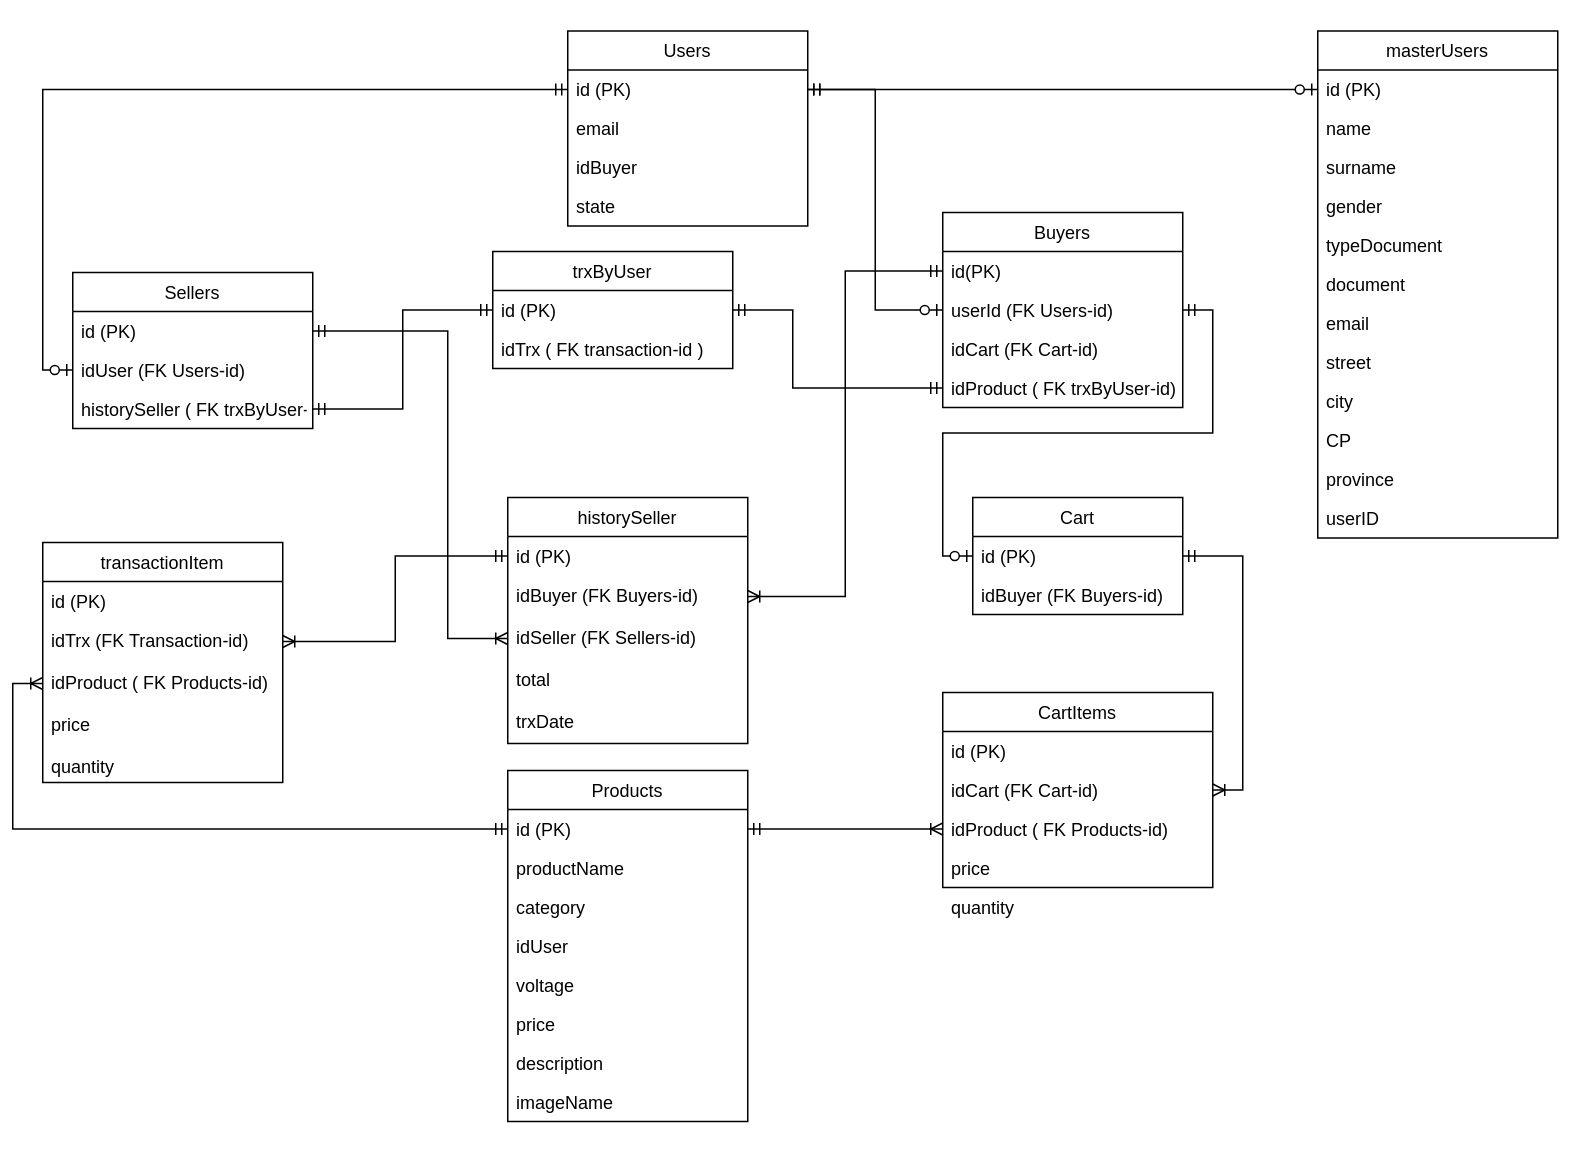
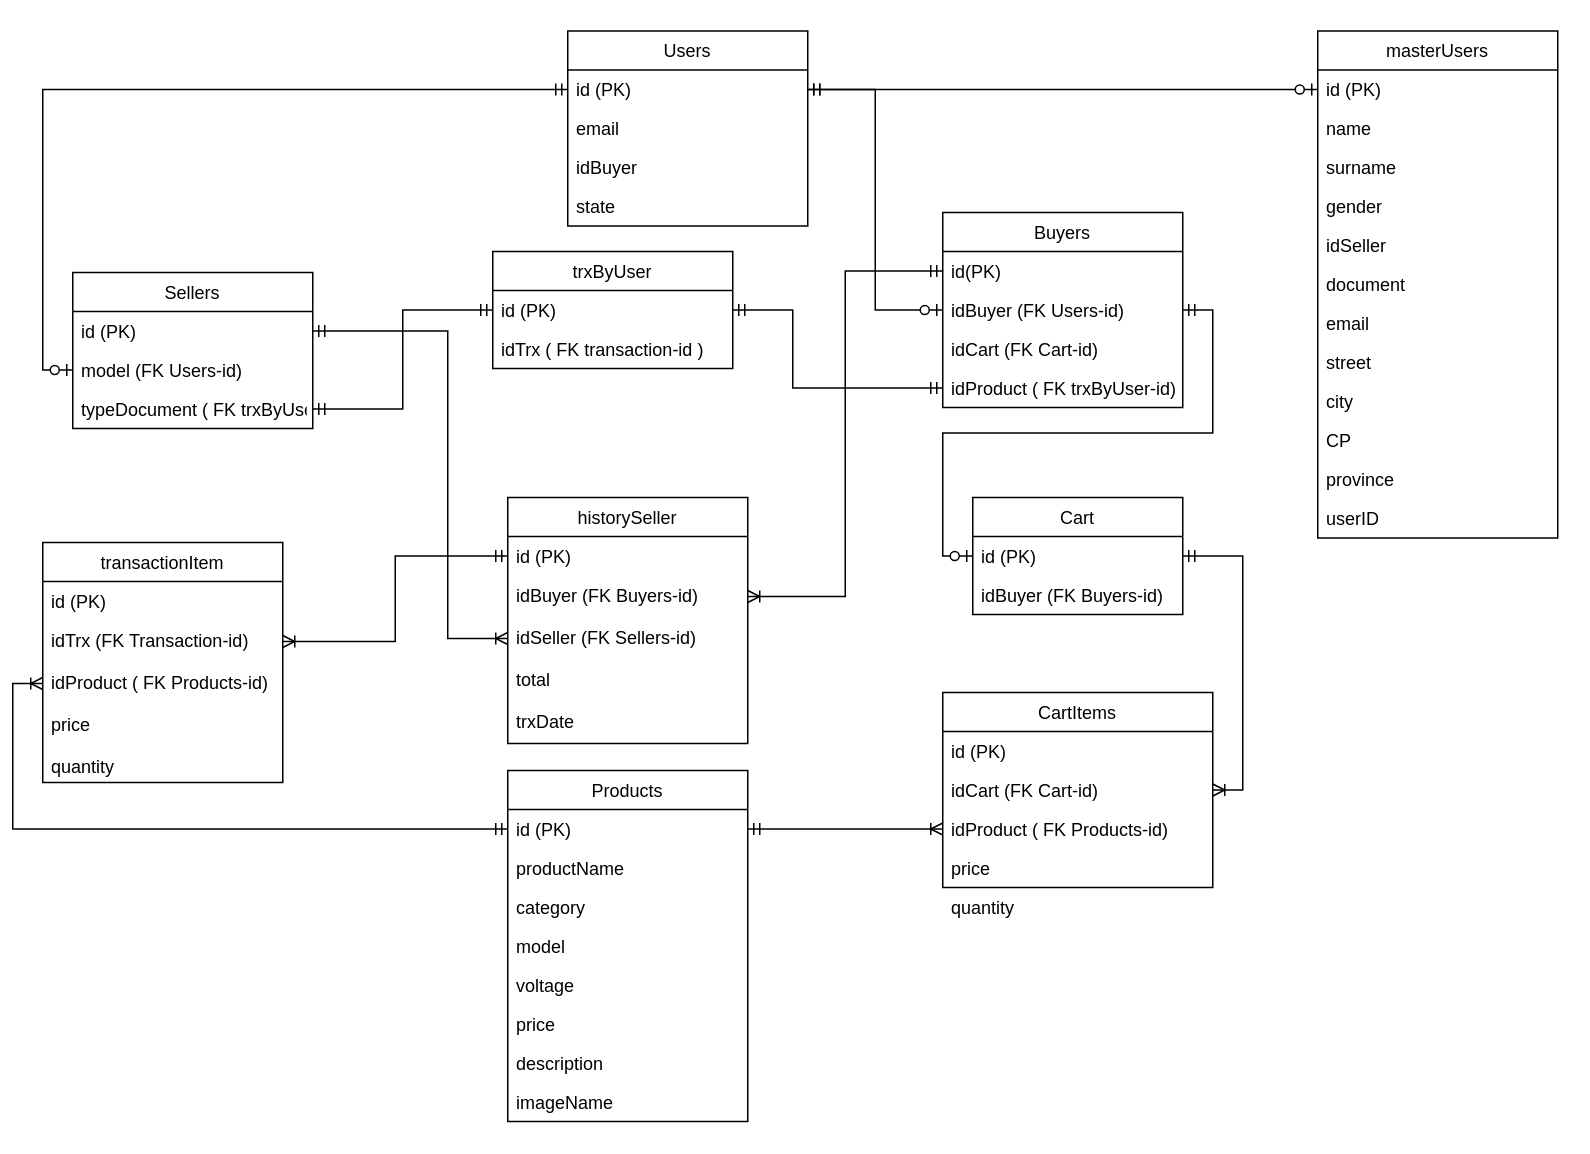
- <mxCell id="64" value="typeDocument" style="text;strokeColor=none;fillColor=none;align=left;verticalAlign=top;spacingLeft=4;spacingRight=4;overflow=hidden;rotatable=0;points=[[0,0.5],[1,0.5]];portConstraint=eastwest;" vertex="1" parent="59"><mxGeometry y="130" width="160" height="26" as="geometry" /></mxCell>
+ <mxCell id="64" value="idSeller" style="text;strokeColor=none;fillColor=none;align=left;verticalAlign=top;spacingLeft=4;spacingRight=4;overflow=hidden;rotatable=0;points=[[0,0.5],[1,0.5]];portConstraint=eastwest;" vertex="1" parent="59"><mxGeometry y="130" width="160" height="26" as="geometry" /></mxCell>
- <mxCell id="9" value="userId (FK Users-id)" style="text;strokeColor=none;fillColor=none;align=left;verticalAlign=top;spacingLeft=4;spacingRight=4;overflow=hidden;rotatable=0;points=[[0,0.5],[1,0.5]];portConstraint=eastwest;" parent="7" vertex="1"><mxGeometry y="52" width="160" height="26" as="geometry" /></mxCell>
+ <mxCell id="9" value="idBuyer (FK Users-id)" style="text;strokeColor=none;fillColor=none;align=left;verticalAlign=top;spacingLeft=4;spacingRight=4;overflow=hidden;rotatable=0;points=[[0,0.5],[1,0.5]];portConstraint=eastwest;" parent="7" vertex="1"><mxGeometry y="52" width="160" height="26" as="geometry" /></mxCell>
- <mxCell id="14" value="idUser (FK Users-id)" style="text;strokeColor=none;fillColor=none;align=left;verticalAlign=top;spacingLeft=4;spacingRight=4;overflow=hidden;rotatable=0;points=[[0,0.5],[1,0.5]];portConstraint=eastwest;" parent="12" vertex="1"><mxGeometry y="52" width="160" height="26" as="geometry" /></mxCell>
+ <mxCell id="14" value="model (FK Users-id)" style="text;strokeColor=none;fillColor=none;align=left;verticalAlign=top;spacingLeft=4;spacingRight=4;overflow=hidden;rotatable=0;points=[[0,0.5],[1,0.5]];portConstraint=eastwest;" parent="12" vertex="1"><mxGeometry y="52" width="160" height="26" as="geometry" /></mxCell>
- <mxCell id="15" value="historySeller ( FK trxByUser-id)" style="text;strokeColor=none;fillColor=none;align=left;verticalAlign=top;spacingLeft=4;spacingRight=4;overflow=hidden;rotatable=0;points=[[0,0.5],[1,0.5]];portConstraint=eastwest;" parent="12" vertex="1"><mxGeometry y="78" width="160" height="26" as="geometry" /></mxCell>
+ <mxCell id="15" value="typeDocument ( FK trxByUser-id)" style="text;strokeColor=none;fillColor=none;align=left;verticalAlign=top;spacingLeft=4;spacingRight=4;overflow=hidden;rotatable=0;points=[[0,0.5],[1,0.5]];portConstraint=eastwest;" parent="12" vertex="1"><mxGeometry y="78" width="160" height="26" as="geometry" /></mxCell>
- <mxCell id="38" value="idUser" style="text;strokeColor=none;fillColor=none;align=left;verticalAlign=top;spacingLeft=4;spacingRight=4;overflow=hidden;rotatable=0;points=[[0,0.5],[1,0.5]];portConstraint=eastwest;" vertex="1" parent="34"><mxGeometry y="104" width="160" height="26" as="geometry" /></mxCell>
+ <mxCell id="38" value="model" style="text;strokeColor=none;fillColor=none;align=left;verticalAlign=top;spacingLeft=4;spacingRight=4;overflow=hidden;rotatable=0;points=[[0,0.5],[1,0.5]];portConstraint=eastwest;" vertex="1" parent="34"><mxGeometry y="104" width="160" height="26" as="geometry" /></mxCell>
